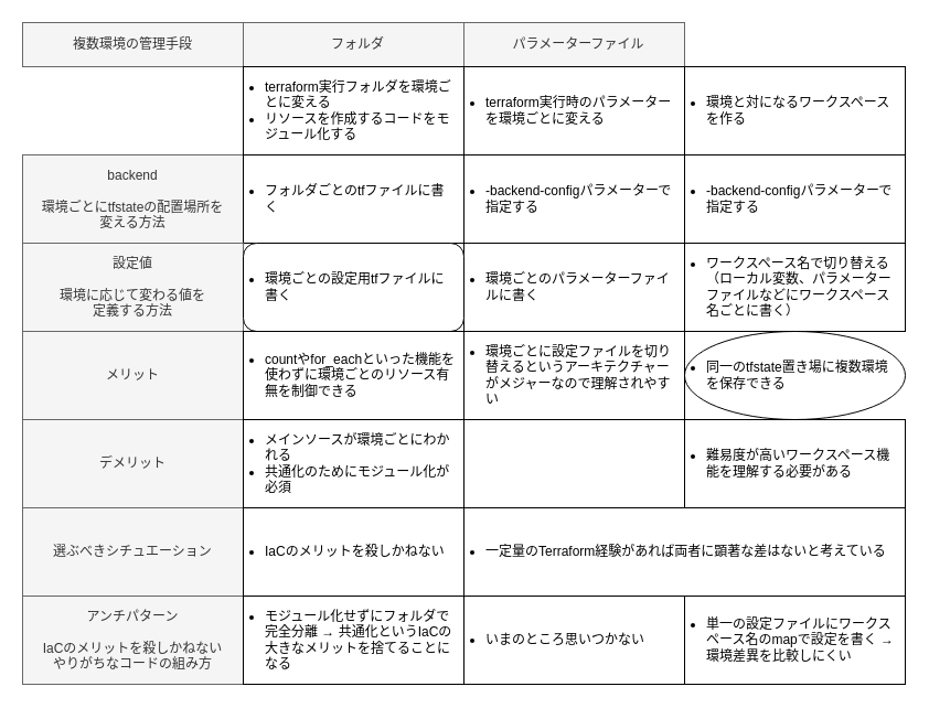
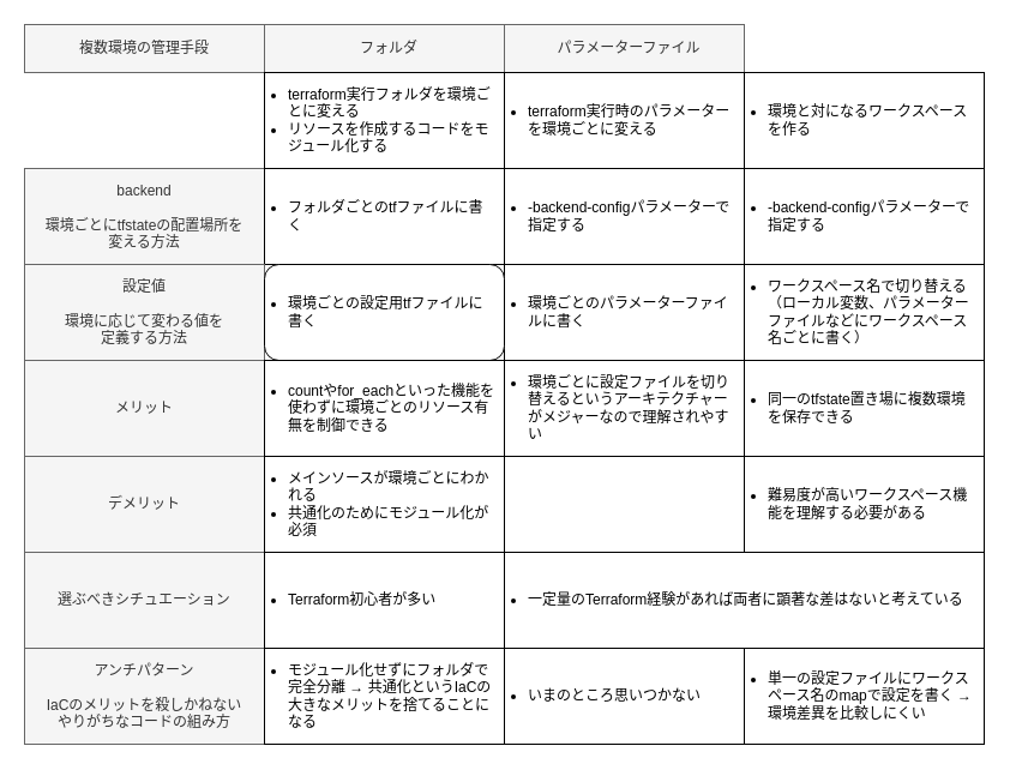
- <mxCell id="16" value="&lt;ul&gt;&lt;li&gt;同一のtfstate置き場に複数環境を保存できる&lt;/li&gt;&lt;/ul&gt;" style="ellipse;whiteSpace=wrap;html=1;align=left;spacingLeft=-20;spacing=0;spacingRight=8;" parent="1" vertex="1"><mxGeometry x="620" y="300" width="200" height="80" as="geometry" /></mxCell>
+ <mxCell id="16" value="&lt;ul&gt;&lt;li&gt;同一のtfstate置き場に複数環境を保存できる&lt;/li&gt;&lt;/ul&gt;" style="rounded=0;whiteSpace=wrap;html=1;align=left;spacingLeft=-20;spacing=0;spacingRight=8;" parent="1" vertex="1"><mxGeometry x="620" y="300" width="200" height="80" as="geometry" /></mxCell>
- <mxCell id="22" value="&lt;ul&gt;&lt;li&gt;IaCのメリットを殺しかねない&lt;/li&gt;&lt;/ul&gt;" style="rounded=0;whiteSpace=wrap;html=1;align=left;spacingLeft=-20;spacing=0;spacingRight=8;" parent="1" vertex="1"><mxGeometry x="220" y="460" width="200" height="80" as="geometry" /></mxCell>
+ <mxCell id="22" value="&lt;ul&gt;&lt;li&gt;Terraform初心者が多い&lt;/li&gt;&lt;/ul&gt;" style="rounded=0;whiteSpace=wrap;html=1;align=left;spacingLeft=-20;spacing=0;spacingRight=8;" parent="1" vertex="1"><mxGeometry x="220" y="460" width="200" height="80" as="geometry" /></mxCell>
